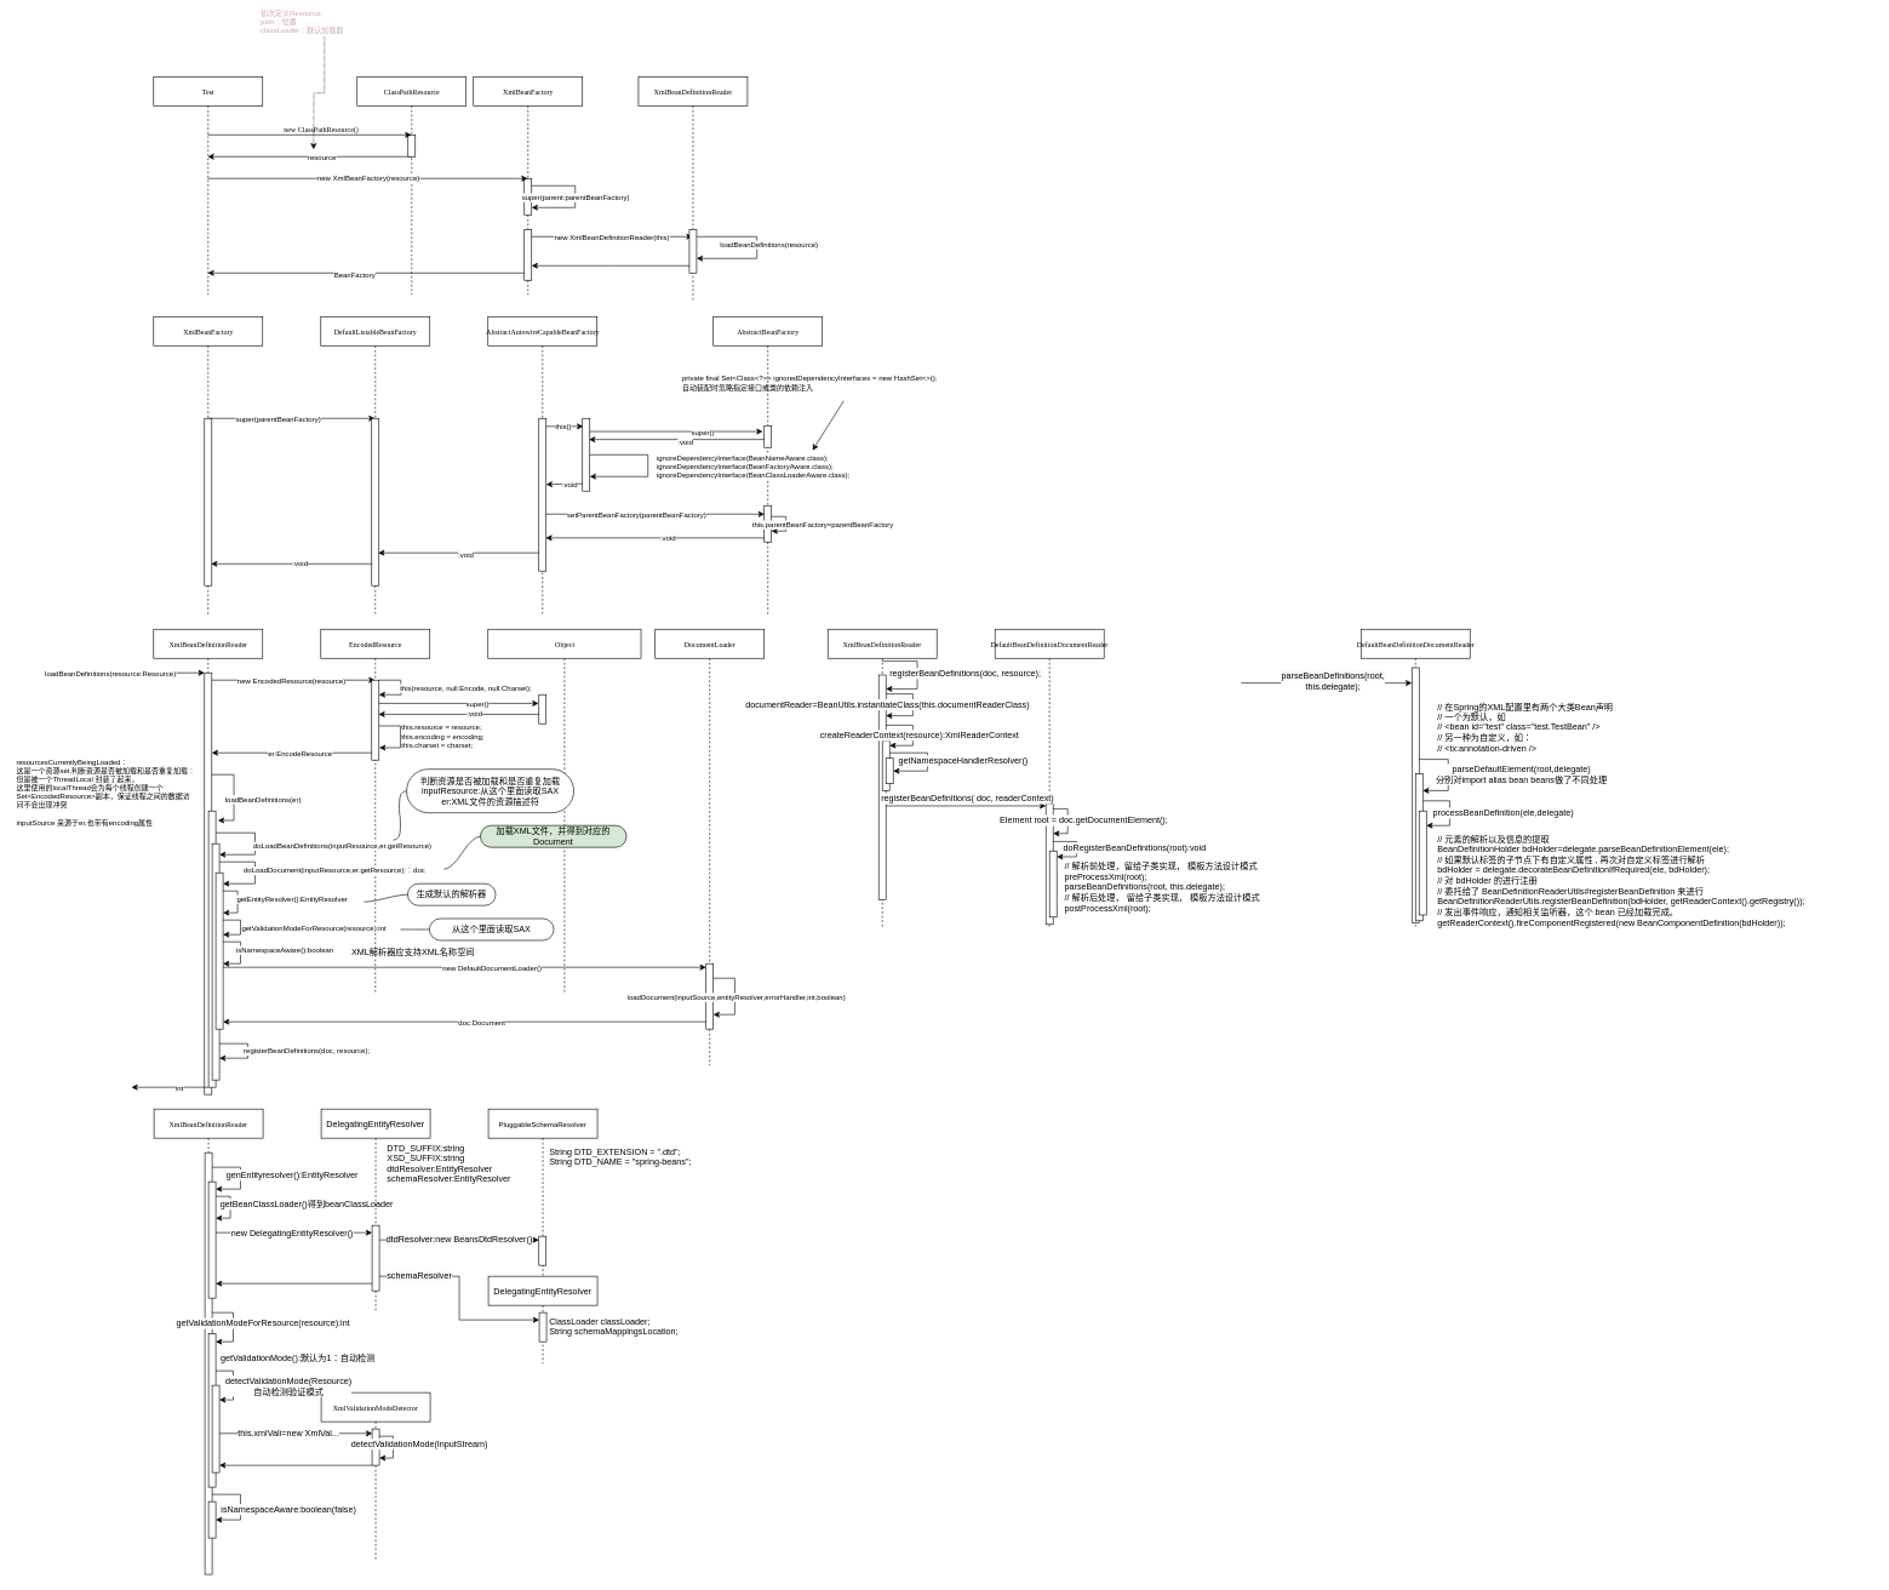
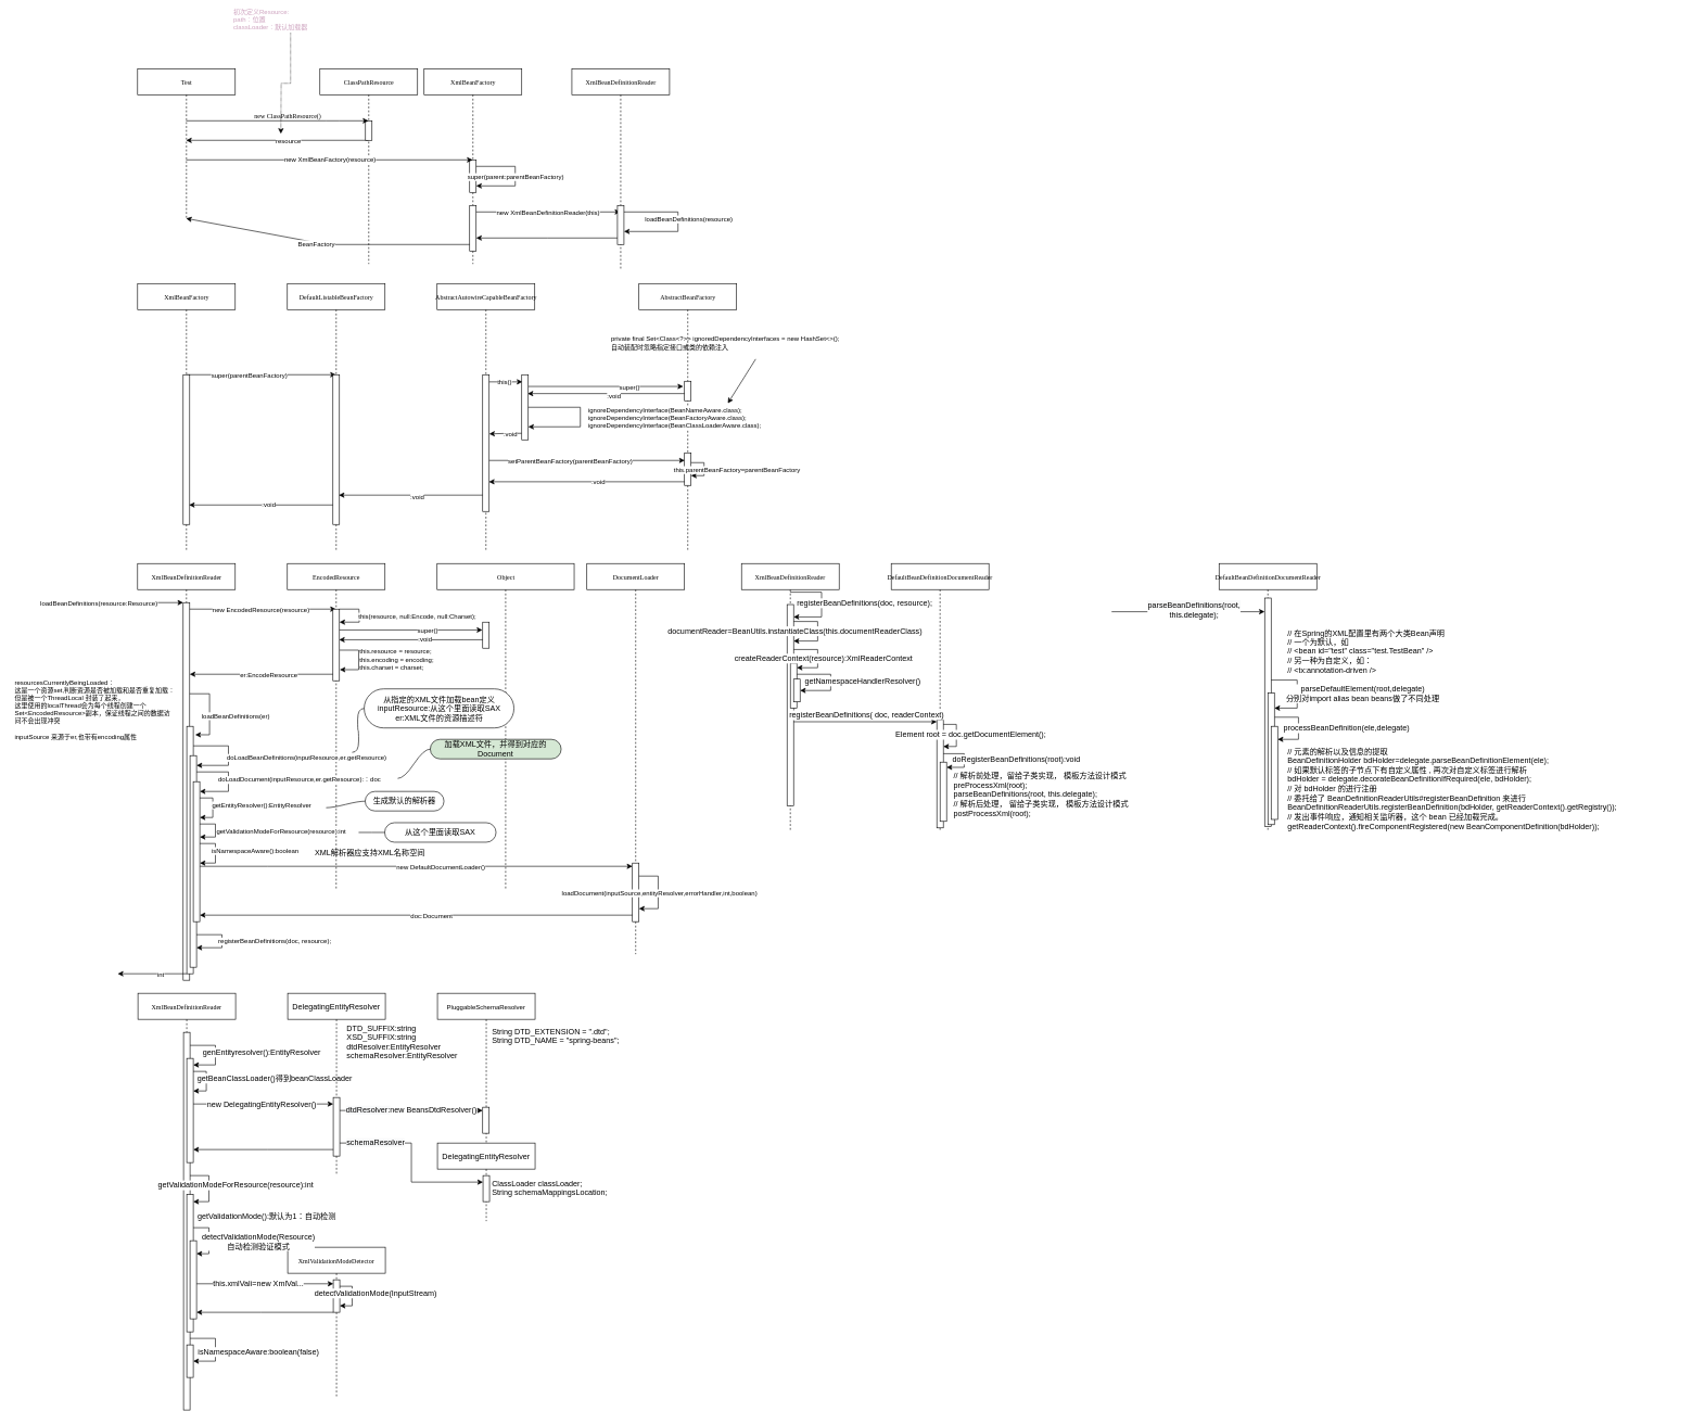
- <mxCell id="2" value="&lt;pre style=&quot;font-family: &amp;quot;droid sans mono&amp;quot;; font-size: 10px;&quot;&gt;&lt;pre style=&quot;font-family: &amp;quot;droid sans mono&amp;quot;; font-size: 10px;&quot;&gt;&lt;pre style=&quot;font-family: &amp;quot;droid sans mono&amp;quot;; font-size: 10px;&quot;&gt;&lt;pre style=&quot;font-family: &amp;quot;droid sans mono&amp;quot;; font-size: 10px;&quot;&gt;Test&lt;/pre&gt;&lt;/pre&gt;&lt;/pre&gt;&lt;/pre&gt;" style="shape=umlLifeline;perimeter=lifelinePerimeter;whiteSpace=wrap;html=1;container=1;collapsible=0;recursiveResize=0;outlineConnect=0;fillColor=#ffffff;fontStyle=0;labelBackgroundColor=none;fontSize=10;fontColor=#000000;verticalAlign=bottom;" parent="1" vertex="1"><mxGeometry x="210.5" y="105" width="150" height="300" as="geometry" /></mxCell>
+ <mxCell id="2" value="&lt;pre style=&quot;font-family: &amp;quot;droid sans mono&amp;quot;; font-size: 10px;&quot;&gt;&lt;pre style=&quot;font-family: &amp;quot;droid sans mono&amp;quot;; font-size: 10px;&quot;&gt;&lt;pre style=&quot;font-family: &amp;quot;droid sans mono&amp;quot;; font-size: 10px;&quot;&gt;&lt;pre style=&quot;font-family: &amp;quot;droid sans mono&amp;quot;; font-size: 10px;&quot;&gt;Test&lt;/pre&gt;&lt;/pre&gt;&lt;/pre&gt;&lt;/pre&gt;" style="shape=umlLifeline;perimeter=lifelinePerimeter;whiteSpace=wrap;html=1;container=1;collapsible=0;recursiveResize=0;outlineConnect=0;fillColor=#ffffff;fontStyle=0;labelBackgroundColor=none;fontSize=10;fontColor=#000000;verticalAlign=bottom;" parent="1" vertex="1"><mxGeometry x="210.5" y="105" width="150" height="230" as="geometry" /></mxCell>
- <mxCell id="111" value="判断资源是否被加载和是否重复加载&lt;br&gt;inputResource:从这个里面读取SAX&lt;br&gt;er:XML文件的资源描述符" style="whiteSpace=wrap;html=1;rounded=1;arcSize=50;align=center;verticalAlign=middle;container=1;recursiveResize=0;strokeWidth=1;autosize=1;spacing=4;treeFolding=1;treeMoving=1;" parent="1" vertex="1"><mxGeometry x="558.5" y="1057.5" width="230" height="60" as="geometry" /></mxCell>
+ <mxCell id="111" value="从指定的XML文件加载bean定义&lt;br&gt;inputResource:从这个里面读取SAX&lt;br&gt;er:XML文件的资源描述符" style="whiteSpace=wrap;html=1;rounded=1;arcSize=50;align=center;verticalAlign=middle;container=1;recursiveResize=0;strokeWidth=1;autosize=1;spacing=4;treeFolding=1;treeMoving=1;" parent="1" vertex="1"><mxGeometry x="558.5" y="1057.5" width="230" height="60" as="geometry" /></mxCell>
